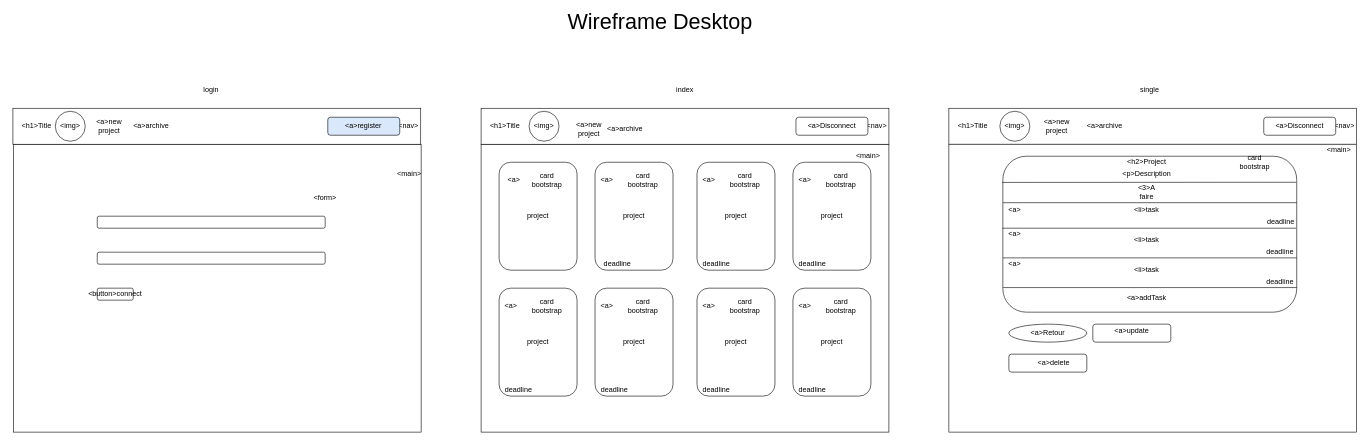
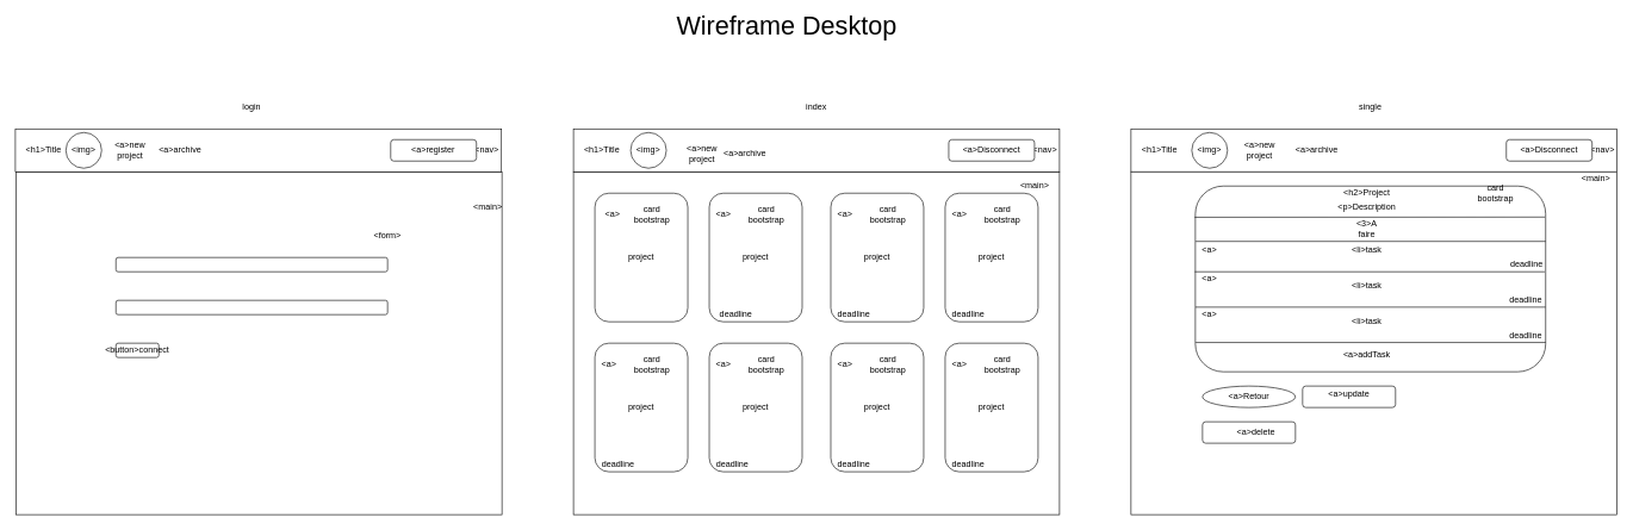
- <mxCell id="79" value="&amp;lt;a&amp;gt;register" style="rounded=1;whiteSpace=wrap;html=1;fillColor=#dae8fc;" parent="1" vertex="1"><mxGeometry x="545.36" y="195" width="120" height="30" as="geometry" /></mxCell>
+ <mxCell id="79" value="&amp;lt;a&amp;gt;register" style="rounded=1;whiteSpace=wrap;html=1;" parent="1" vertex="1"><mxGeometry x="545.36" y="195" width="120" height="30" as="geometry" /></mxCell>
